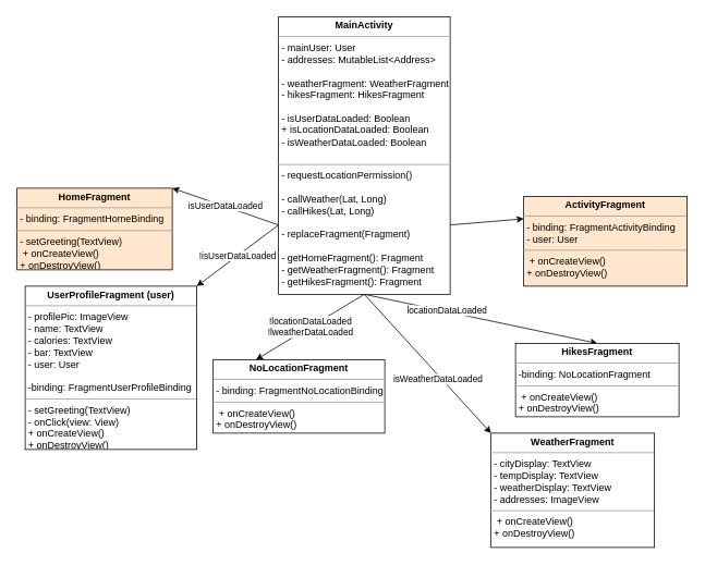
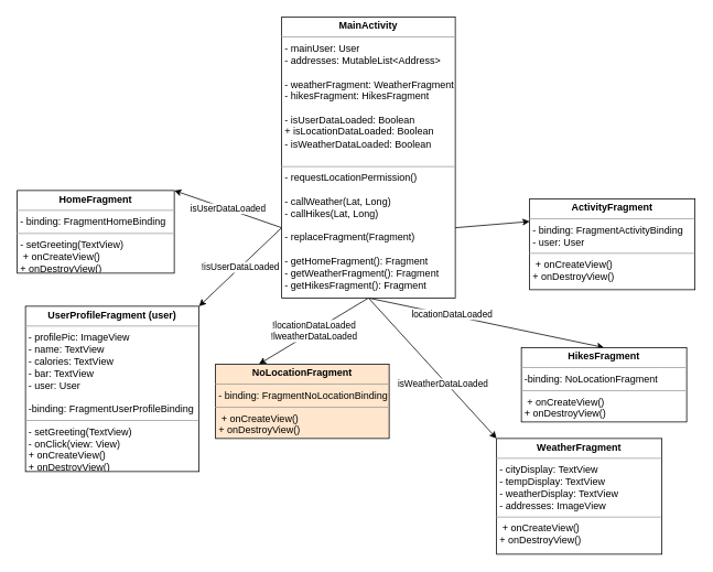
- <mxCell id="11" value="&lt;p style=&quot;margin:0px;margin-top:4px;text-align:center;&quot;&gt;&lt;b&gt;HomeFragment&lt;/b&gt;&lt;/p&gt;&lt;hr size=&quot;1&quot;&gt;&lt;p style=&quot;margin:0px;margin-left:4px;&quot;&gt;- binding: FragmentHomeBinding&lt;/p&gt;&lt;hr size=&quot;1&quot;&gt;&lt;p style=&quot;margin:0px;margin-left:4px;&quot;&gt;- setGreeting(TextView)&lt;br&gt;&lt;/p&gt;&lt;p style=&quot;margin: 0px 0px 0px 4px;&quot;&gt;&amp;nbsp;+ onCreateView()&lt;/p&gt;&lt;p style=&quot;margin: 0px 0px 0px 4px;&quot;&gt;+ onDestroyView()&lt;/p&gt;" style="verticalAlign=top;align=left;overflow=fill;fontSize=12;fontFamily=Helvetica;html=1;fillColor=#ffe6cc;" vertex="1" parent="1"><mxGeometry x="20" y="230" width="190" height="100" as="geometry" /></mxCell>
+ <mxCell id="11" value="&lt;p style=&quot;margin:0px;margin-top:4px;text-align:center;&quot;&gt;&lt;b&gt;HomeFragment&lt;/b&gt;&lt;/p&gt;&lt;hr size=&quot;1&quot;&gt;&lt;p style=&quot;margin:0px;margin-left:4px;&quot;&gt;- binding: FragmentHomeBinding&lt;/p&gt;&lt;hr size=&quot;1&quot;&gt;&lt;p style=&quot;margin:0px;margin-left:4px;&quot;&gt;- setGreeting(TextView)&lt;br&gt;&lt;/p&gt;&lt;p style=&quot;margin: 0px 0px 0px 4px;&quot;&gt;&amp;nbsp;+ onCreateView()&lt;/p&gt;&lt;p style=&quot;margin: 0px 0px 0px 4px;&quot;&gt;+ onDestroyView()&lt;/p&gt;" style="verticalAlign=top;align=left;overflow=fill;fontSize=12;fontFamily=Helvetica;html=1;" vertex="1" parent="1"><mxGeometry x="20" y="230" width="190" height="100" as="geometry" /></mxCell>
- <mxCell id="16" value="&lt;p style=&quot;margin:0px;margin-top:4px;text-align:center;&quot;&gt;&lt;b&gt;ActivityFragment&lt;/b&gt;&lt;/p&gt;&lt;hr size=&quot;1&quot;&gt;&lt;p style=&quot;margin:0px;margin-left:4px;&quot;&gt;- binding: FragmentActivityBinding&lt;/p&gt;&lt;p style=&quot;margin:0px;margin-left:4px;&quot;&gt;- user: User&lt;/p&gt;&lt;hr size=&quot;1&quot;&gt;&lt;p style=&quot;margin:0px;margin-left:4px;&quot;&gt;&amp;nbsp;+ onCreateView()&lt;/p&gt;&lt;p style=&quot;margin:0px;margin-left:4px;&quot;&gt;+ onDestroyView()&lt;/p&gt;" style="verticalAlign=top;align=left;overflow=fill;fontSize=12;fontFamily=Helvetica;html=1;fillColor=#ffe6cc;" vertex="1" parent="1"><mxGeometry x="640" y="240" width="200" height="110" as="geometry" /></mxCell>
+ <mxCell id="16" value="&lt;p style=&quot;margin:0px;margin-top:4px;text-align:center;&quot;&gt;&lt;b&gt;ActivityFragment&lt;/b&gt;&lt;/p&gt;&lt;hr size=&quot;1&quot;&gt;&lt;p style=&quot;margin:0px;margin-left:4px;&quot;&gt;- binding: FragmentActivityBinding&lt;/p&gt;&lt;p style=&quot;margin:0px;margin-left:4px;&quot;&gt;- user: User&lt;/p&gt;&lt;hr size=&quot;1&quot;&gt;&lt;p style=&quot;margin:0px;margin-left:4px;&quot;&gt;&amp;nbsp;+ onCreateView()&lt;/p&gt;&lt;p style=&quot;margin:0px;margin-left:4px;&quot;&gt;+ onDestroyView()&lt;/p&gt;" style="verticalAlign=top;align=left;overflow=fill;fontSize=12;fontFamily=Helvetica;html=1;" vertex="1" parent="1"><mxGeometry x="640" y="240" width="200" height="110" as="geometry" /></mxCell>
- <mxCell id="12" value="&lt;p style=&quot;margin:0px;margin-top:4px;text-align:center;&quot;&gt;&lt;b&gt;UserProfileFragment (user)&lt;/b&gt;&lt;/p&gt;&lt;hr size=&quot;1&quot;&gt;&lt;p style=&quot;margin:0px;margin-left:4px;&quot;&gt;- profilePic: ImageView&lt;/p&gt;&lt;p style=&quot;margin:0px;margin-left:4px;&quot;&gt;- name: TextView&lt;/p&gt;&lt;p style=&quot;margin:0px;margin-left:4px;&quot;&gt;- calories: TextView&lt;/p&gt;&lt;p style=&quot;margin:0px;margin-left:4px;&quot;&gt;- bar: TextView&lt;/p&gt;&lt;p style=&quot;margin:0px;margin-left:4px;&quot;&gt;- user: User&lt;/p&gt;&lt;p style=&quot;margin:0px;margin-left:4px;&quot;&gt;&lt;br&gt;&lt;/p&gt;&lt;p style=&quot;margin:0px;margin-left:4px;&quot;&gt;-binding: FragmentUserProfileBinding&lt;/p&gt;&lt;hr size=&quot;1&quot;&gt;&lt;p style=&quot;margin:0px;margin-left:4px;&quot;&gt;- setGreeting(TextView)&lt;br&gt;&lt;/p&gt;&lt;p style=&quot;margin:0px;margin-left:4px;&quot;&gt;- onClick(view: View)&lt;/p&gt;&lt;p style=&quot;margin: 0px 0px 0px 4px;&quot;&gt;+ onCreateView()&lt;/p&gt;&lt;p style=&quot;margin: 0px 0px 0px 4px;&quot;&gt;+ onDestroyView()&lt;/p&gt;" style="verticalAlign=top;align=left;overflow=fill;fontSize=12;fontFamily=Helvetica;html=1;" vertex="1" parent="1"><mxGeometry x="30" y="350" width="210" height="200" as="geometry" /></mxCell>
+ <mxCell id="12" value="&lt;p style=&quot;margin:0px;margin-top:4px;text-align:center;&quot;&gt;&lt;b&gt;UserProfileFragment (user)&lt;/b&gt;&lt;/p&gt;&lt;hr size=&quot;1&quot;&gt;&lt;p style=&quot;margin:0px;margin-left:4px;&quot;&gt;- profilePic: ImageView&lt;/p&gt;&lt;p style=&quot;margin:0px;margin-left:4px;&quot;&gt;- name: TextView&lt;/p&gt;&lt;p style=&quot;margin:0px;margin-left:4px;&quot;&gt;- calories: TextView&lt;/p&gt;&lt;p style=&quot;margin:0px;margin-left:4px;&quot;&gt;- bar: TextView&lt;/p&gt;&lt;p style=&quot;margin:0px;margin-left:4px;&quot;&gt;- user: User&lt;/p&gt;&lt;p style=&quot;margin:0px;margin-left:4px;&quot;&gt;&lt;br&gt;&lt;/p&gt;&lt;p style=&quot;margin:0px;margin-left:4px;&quot;&gt;-binding: FragmentUserProfileBinding&lt;/p&gt;&lt;hr size=&quot;1&quot;&gt;&lt;p style=&quot;margin:0px;margin-left:4px;&quot;&gt;- setGreeting(TextView)&lt;br&gt;&lt;/p&gt;&lt;p style=&quot;margin:0px;margin-left:4px;&quot;&gt;- onClick(view: View)&lt;/p&gt;&lt;p style=&quot;margin: 0px 0px 0px 4px;&quot;&gt;+ onCreateView()&lt;/p&gt;&lt;p style=&quot;margin: 0px 0px 0px 4px;&quot;&gt;+ onDestroyView()&lt;/p&gt;" style="verticalAlign=top;align=left;overflow=fill;fontSize=12;fontFamily=Helvetica;html=1;" vertex="1" parent="1"><mxGeometry x="30" y="370" width="210" height="200" as="geometry" /></mxCell>
- <mxCell id="14" value="&lt;p style=&quot;margin:0px;margin-top:4px;text-align:center;&quot;&gt;&lt;b&gt;NoLocationFragment&lt;/b&gt;&lt;/p&gt;&lt;hr size=&quot;1&quot;&gt;&lt;p style=&quot;margin:0px;margin-left:4px;&quot;&gt;- binding: FragmentNoLocationBinding&lt;/p&gt;&lt;hr size=&quot;1&quot;&gt;&lt;p style=&quot;margin: 0px 0px 0px 4px;&quot;&gt;&amp;nbsp;+ onCreateView()&lt;/p&gt;&lt;p style=&quot;margin: 0px 0px 0px 4px;&quot;&gt;+ onDestroyView()&lt;/p&gt;" style="verticalAlign=top;align=left;overflow=fill;fontSize=12;fontFamily=Helvetica;html=1;" vertex="1" parent="1"><mxGeometry x="260" y="440" width="210" height="90" as="geometry" /></mxCell>
+ <mxCell id="14" value="&lt;p style=&quot;margin:0px;margin-top:4px;text-align:center;&quot;&gt;&lt;b&gt;NoLocationFragment&lt;/b&gt;&lt;/p&gt;&lt;hr size=&quot;1&quot;&gt;&lt;p style=&quot;margin:0px;margin-left:4px;&quot;&gt;- binding: FragmentNoLocationBinding&lt;/p&gt;&lt;hr size=&quot;1&quot;&gt;&lt;p style=&quot;margin: 0px 0px 0px 4px;&quot;&gt;&amp;nbsp;+ onCreateView()&lt;/p&gt;&lt;p style=&quot;margin: 0px 0px 0px 4px;&quot;&gt;+ onDestroyView()&lt;/p&gt;" style="verticalAlign=top;align=left;overflow=fill;fontSize=12;fontFamily=Helvetica;html=1;fillColor=#ffe6cc;" vertex="1" parent="1"><mxGeometry x="260" y="440" width="210" height="90" as="geometry" /></mxCell>
